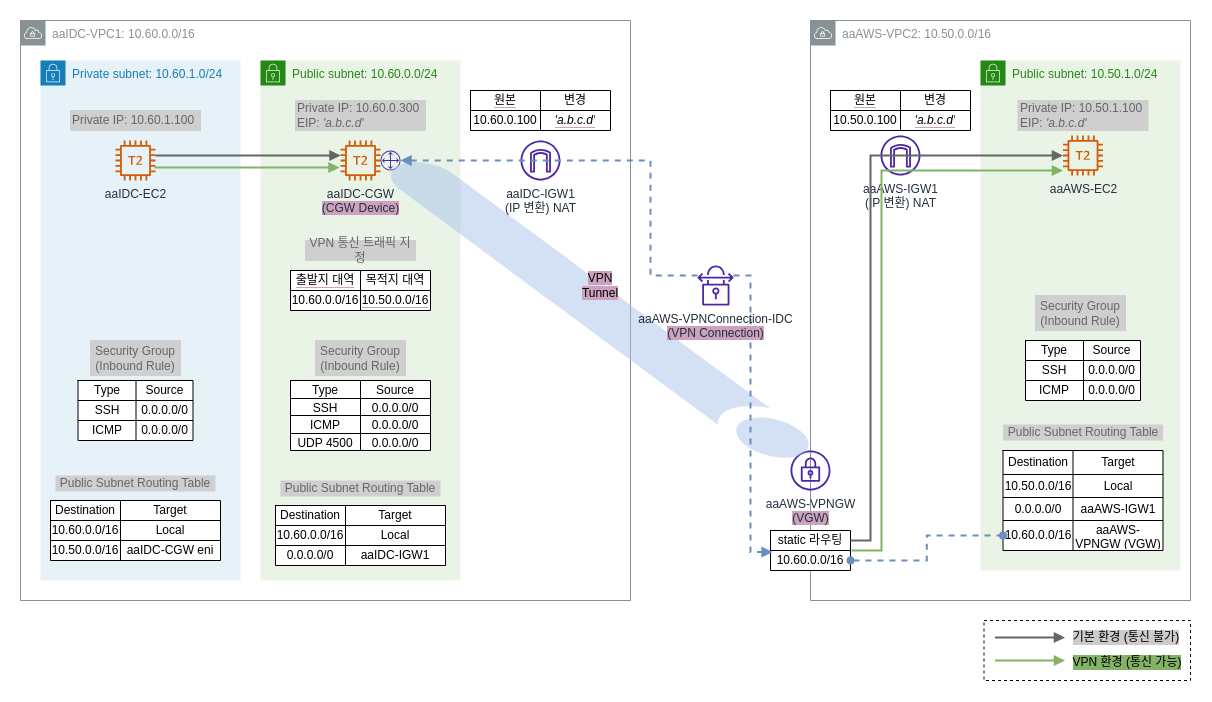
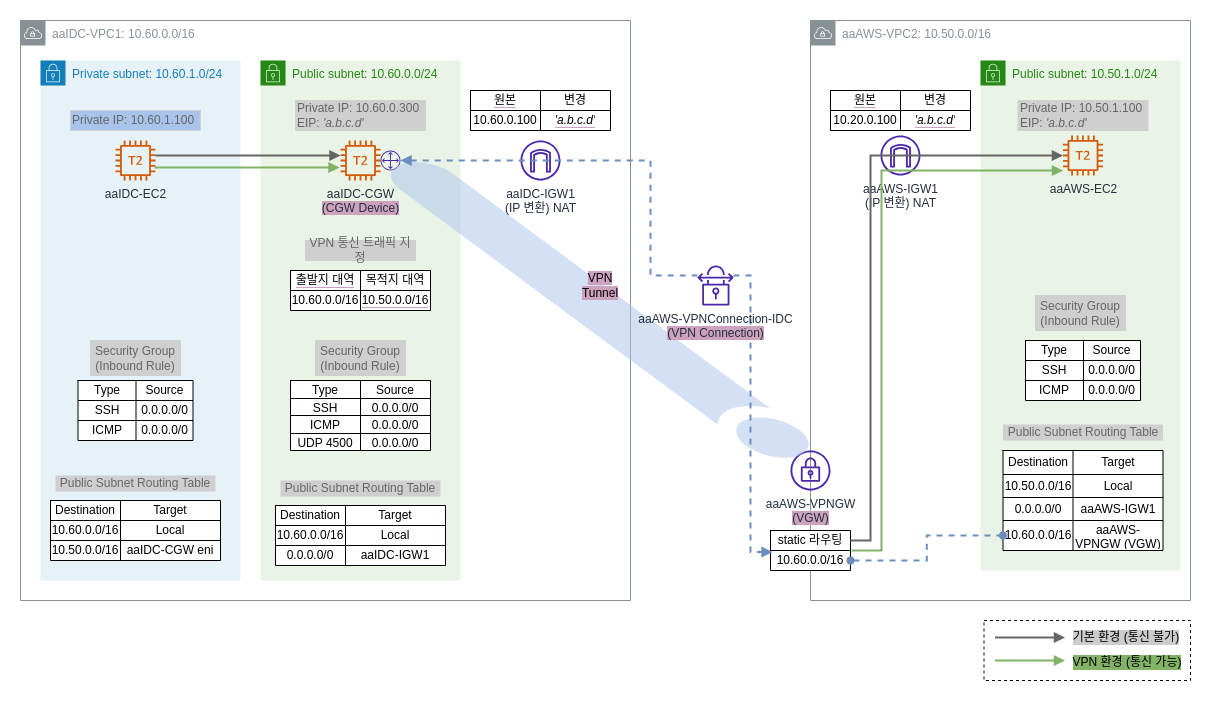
- <mxCell id="6" value="Private IP: 10.60.1.100" style="rounded=0;whiteSpace=wrap;html=1;fillColor=#CFCFCF;fontColor=#666666;strokeColor=#CFCFCF;align=left;" parent="4" vertex="1"><mxGeometry x="30" y="50" width="130" height="20" as="geometry" /></mxCell>
+ <mxCell id="6" value="Private IP: 10.60.1.100" style="rounded=0;whiteSpace=wrap;html=1;fillColor=#a9c4eb;fontColor=#666666;strokeColor=#CFCFCF;align=left;" parent="4" vertex="1"><mxGeometry x="30" y="50" width="130" height="20" as="geometry" /></mxCell>
- <mxCell id="113" value="10.50.0.100" style="shape=partialRectangle;html=1;whiteSpace=wrap;connectable=0;strokeColor=inherit;overflow=hidden;fillColor=none;top=0;left=0;bottom=0;right=0;pointerEvents=1;labelBackgroundColor=none;fontColor=#000000;" parent="112" vertex="1"><mxGeometry width="70" height="20" as="geometry"><mxRectangle width="70" height="20" as="alternateBounds" /></mxGeometry></mxCell>
+ <mxCell id="113" value="10.20.0.100" style="shape=partialRectangle;html=1;whiteSpace=wrap;connectable=0;strokeColor=inherit;overflow=hidden;fillColor=none;top=0;left=0;bottom=0;right=0;pointerEvents=1;labelBackgroundColor=none;fontColor=#000000;" parent="112" vertex="1"><mxGeometry width="70" height="20" as="geometry"><mxRectangle width="70" height="20" as="alternateBounds" /></mxGeometry></mxCell>
